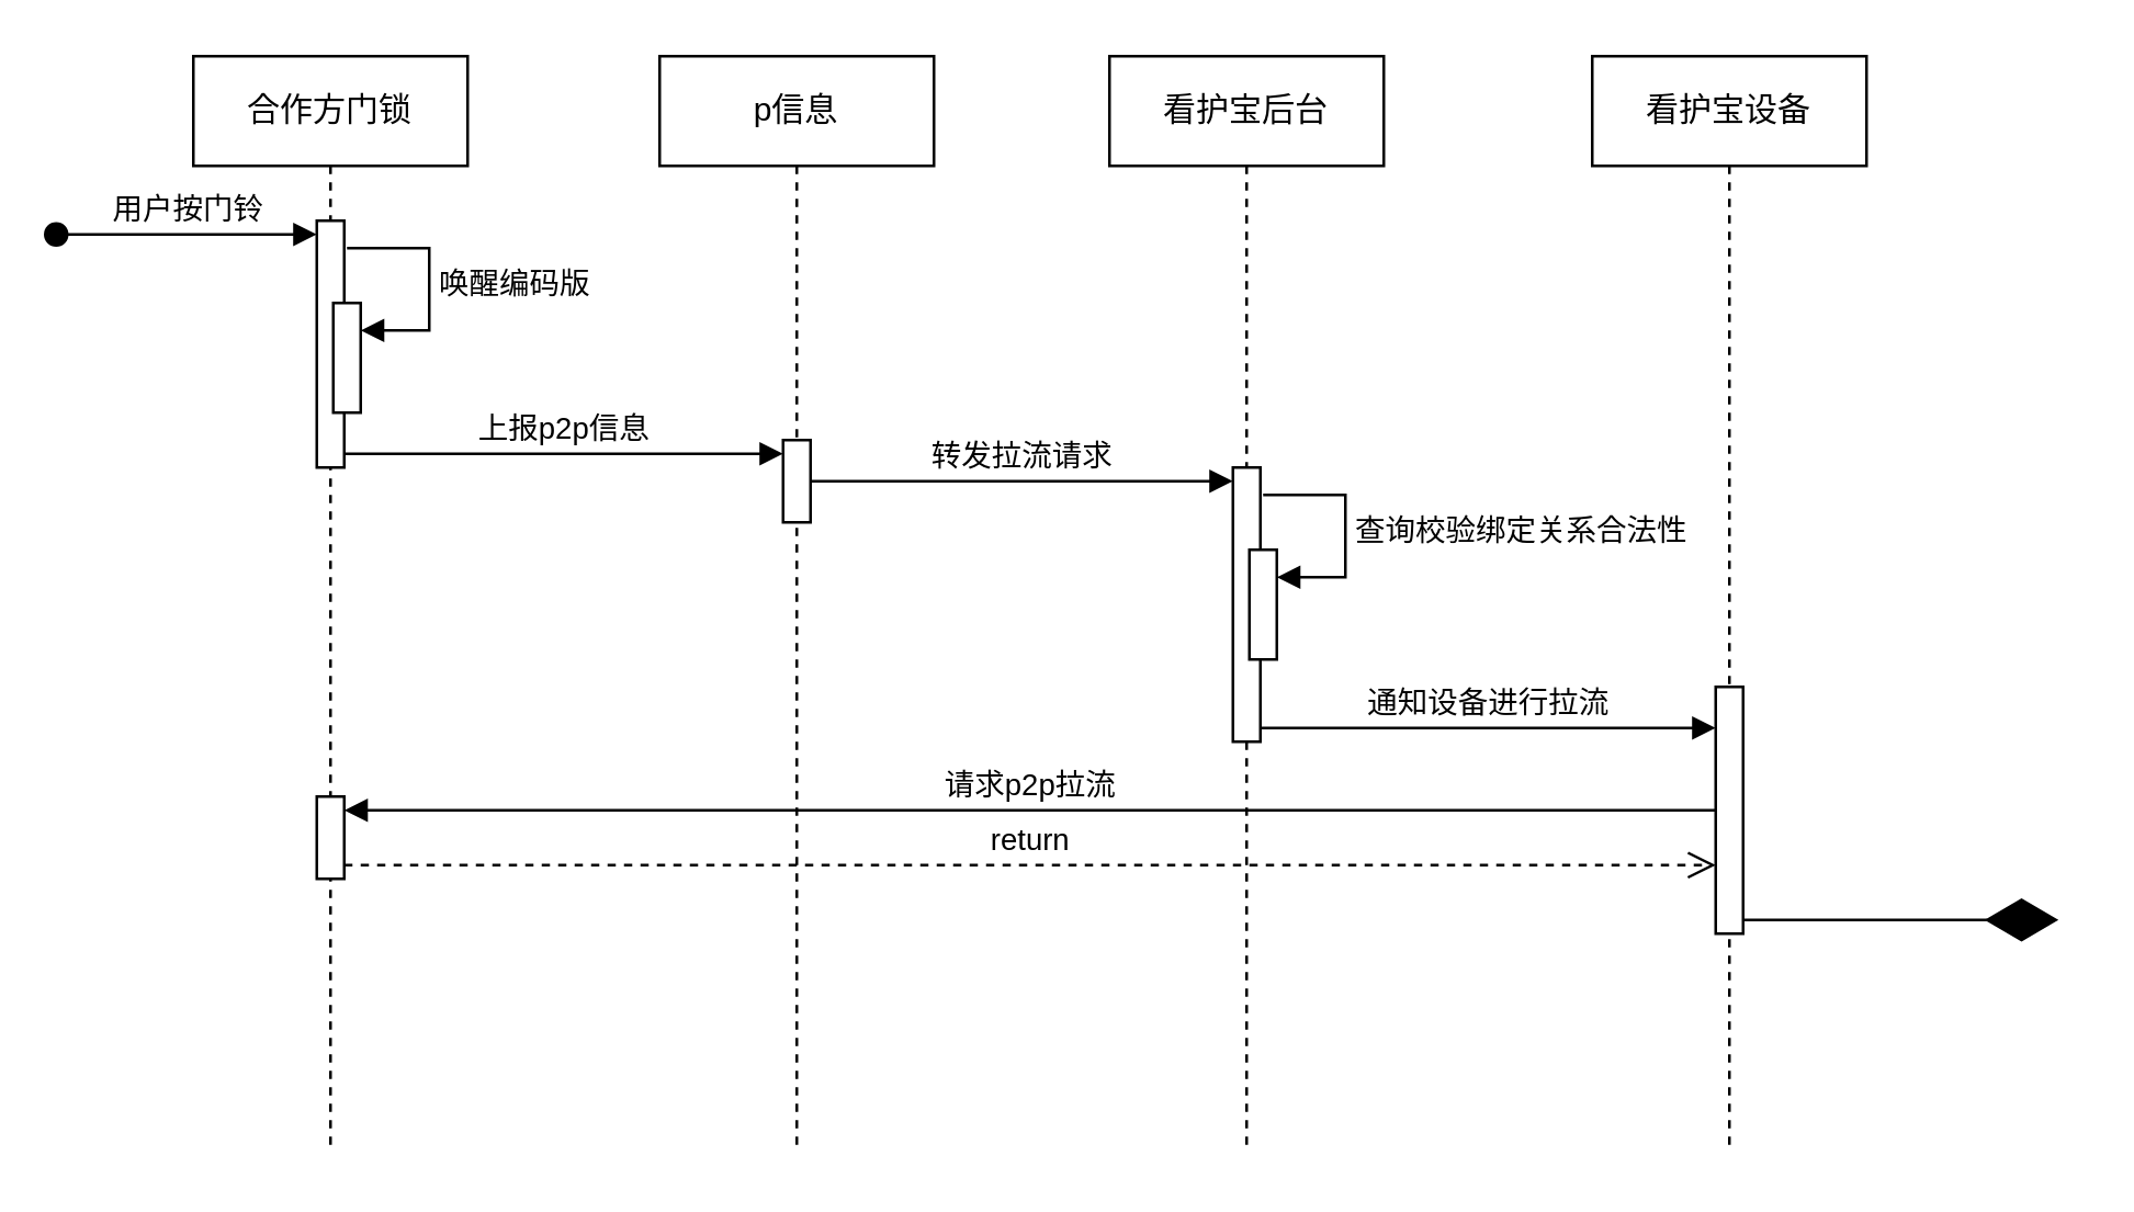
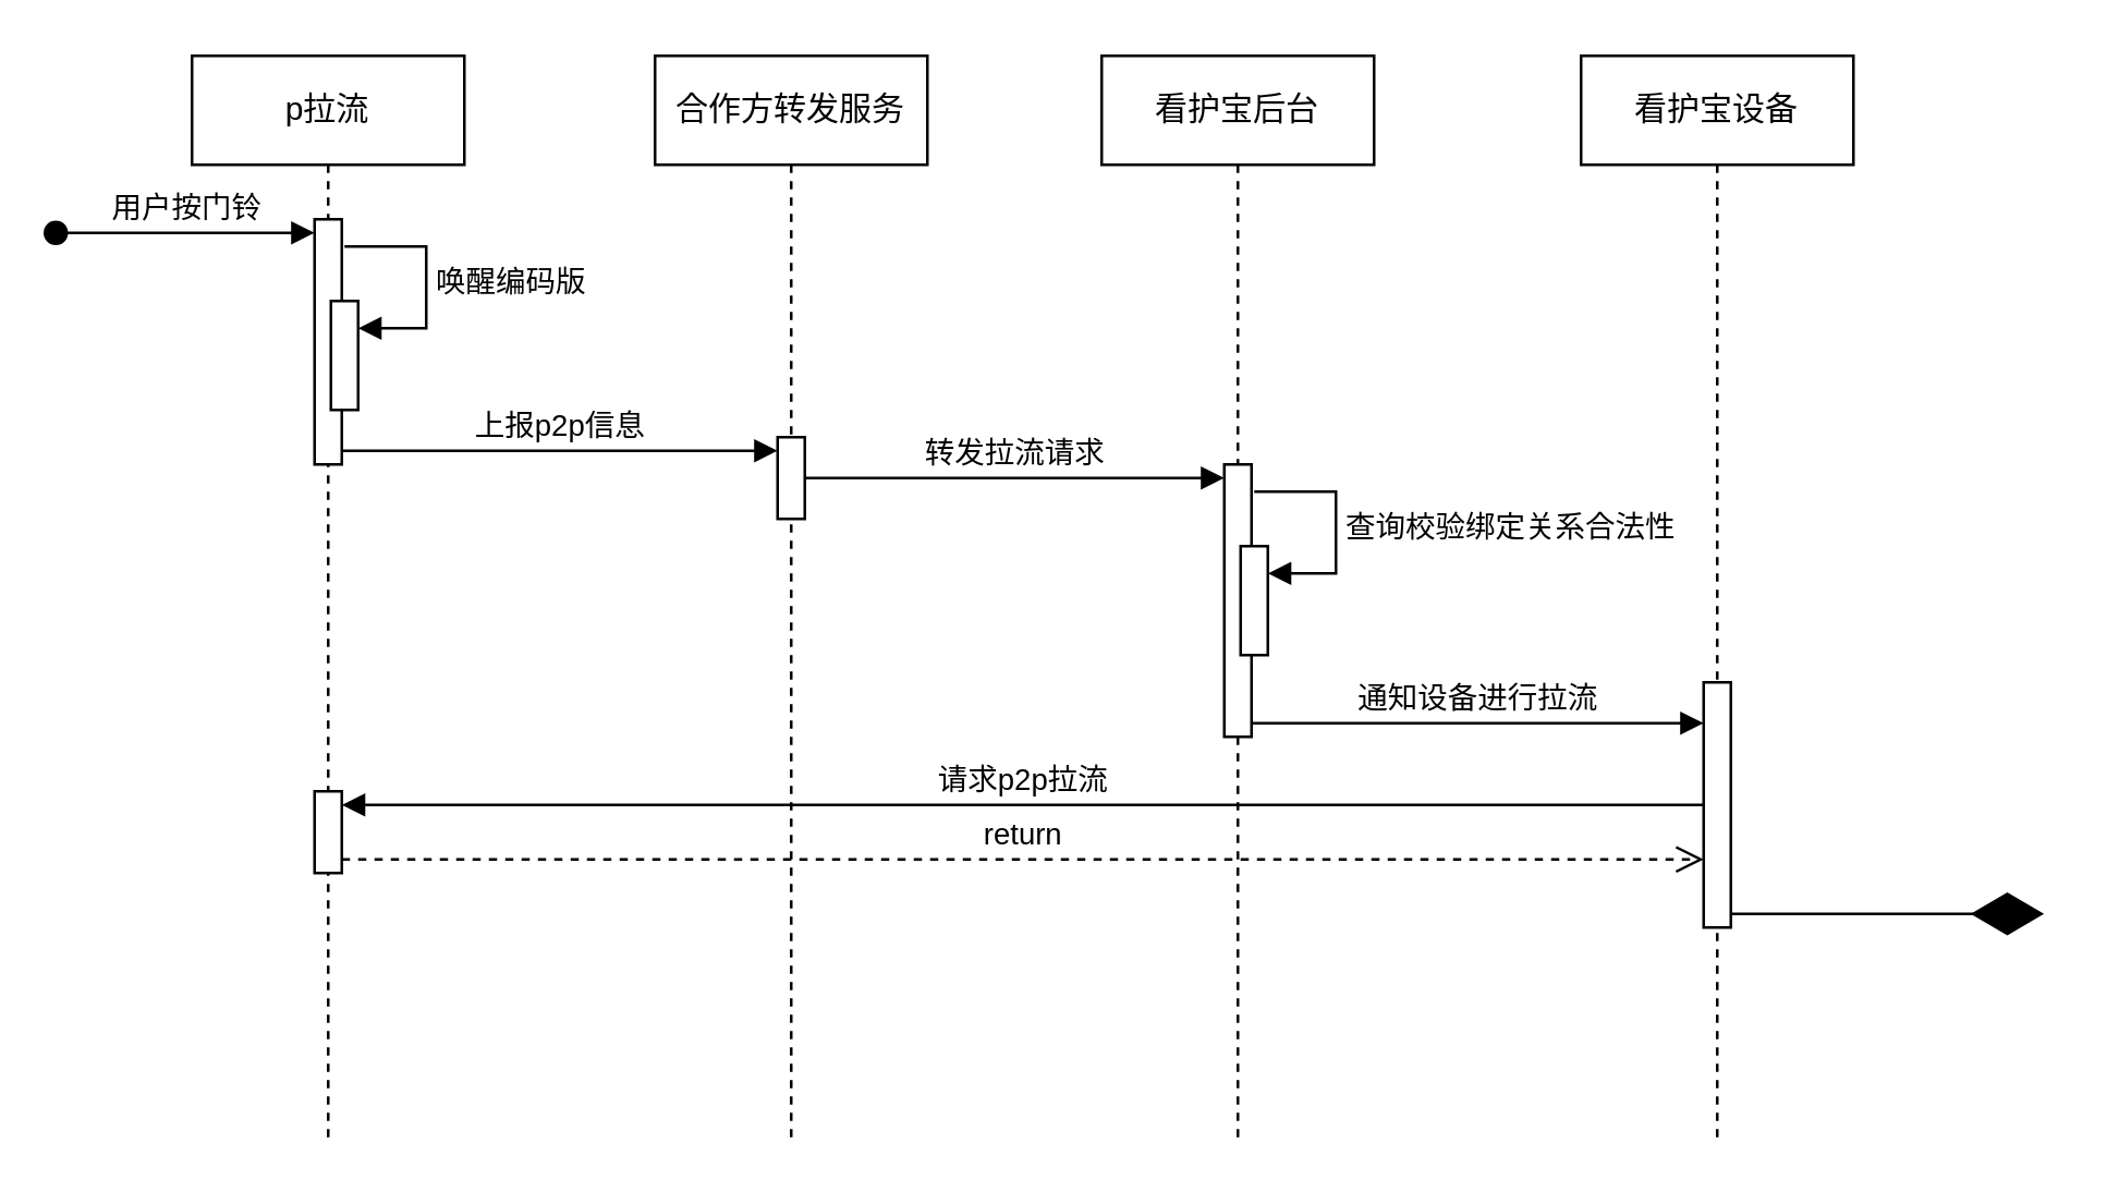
- <mxCell id="2" value="合作方门锁" style="shape=umlLifeline;perimeter=lifelinePerimeter;whiteSpace=wrap;html=1;container=1;dropTarget=0;collapsible=0;recursiveResize=0;outlineConnect=0;portConstraint=eastwest;newEdgeStyle={&quot;curved&quot;:0,&quot;rounded&quot;:0};" parent="1" vertex="1"><mxGeometry x="70" y="20" width="100" height="400" as="geometry" /></mxCell>
+ <mxCell id="2" value="p拉流" style="shape=umlLifeline;perimeter=lifelinePerimeter;whiteSpace=wrap;html=1;container=1;dropTarget=0;collapsible=0;recursiveResize=0;outlineConnect=0;portConstraint=eastwest;newEdgeStyle={&quot;curved&quot;:0,&quot;rounded&quot;:0};" parent="1" vertex="1"><mxGeometry x="70" y="20" width="100" height="400" as="geometry" /></mxCell>
- <mxCell id="7" value="p信息" style="shape=umlLifeline;perimeter=lifelinePerimeter;whiteSpace=wrap;html=1;container=1;dropTarget=0;collapsible=0;recursiveResize=0;outlineConnect=0;portConstraint=eastwest;newEdgeStyle={&quot;curved&quot;:0,&quot;rounded&quot;:0};" parent="1" vertex="1"><mxGeometry x="240" y="20" width="100" height="400" as="geometry" /></mxCell>
+ <mxCell id="7" value="合作方转发服务" style="shape=umlLifeline;perimeter=lifelinePerimeter;whiteSpace=wrap;html=1;container=1;dropTarget=0;collapsible=0;recursiveResize=0;outlineConnect=0;portConstraint=eastwest;newEdgeStyle={&quot;curved&quot;:0,&quot;rounded&quot;:0};" parent="1" vertex="1"><mxGeometry x="240" y="20" width="100" height="400" as="geometry" /></mxCell>
